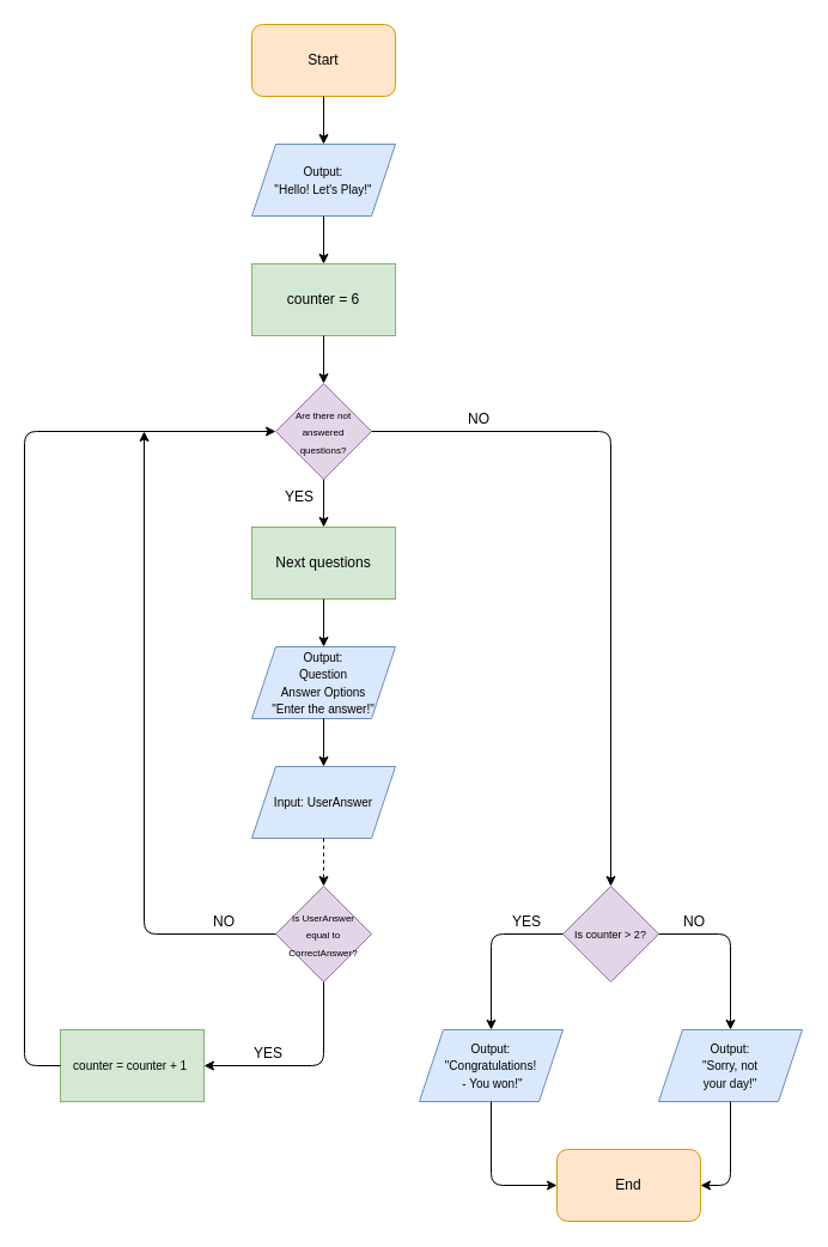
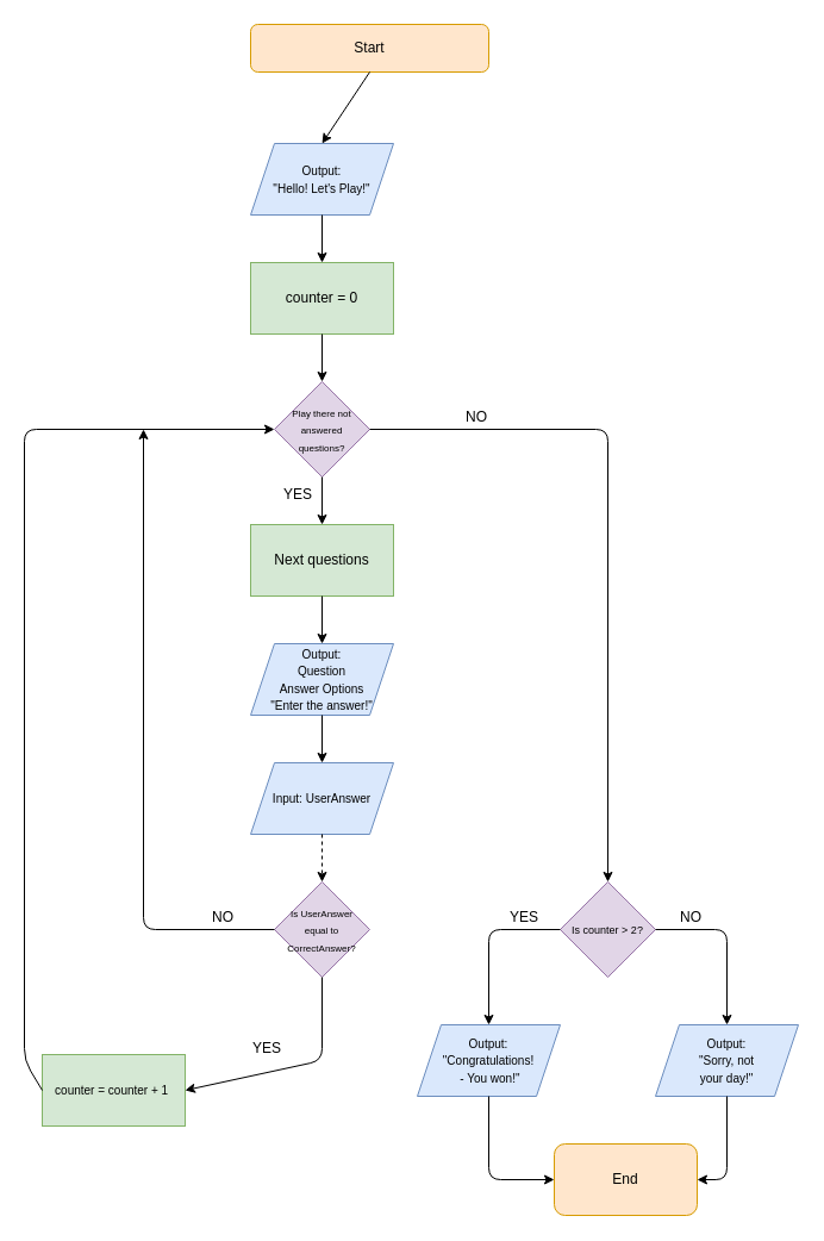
- <mxCell id="2" value="Start" style="rounded=1;whiteSpace=wrap;html=1;fillColor=#ffe6cc;strokeColor=#d79b00;" parent="1" vertex="1"><mxGeometry x="210" y="20" width="120" height="60" as="geometry" /></mxCell>
+ <mxCell id="2" value="Start" style="rounded=1;whiteSpace=wrap;html=1;fillColor=#ffe6cc;strokeColor=#d79b00;" parent="1" vertex="1"><mxGeometry x="210" y="20" width="200" height="40" as="geometry" /></mxCell>
- <mxCell id="34" value="counter = 6" style="rounded=0;whiteSpace=wrap;html=1;fillColor=#d5e8d4;strokeColor=#82b366;" vertex="1" parent="1"><mxGeometry x="210" y="220" width="120" height="60" as="geometry" /></mxCell>
+ <mxCell id="34" value="counter = 0" style="rounded=0;whiteSpace=wrap;html=1;fillColor=#d5e8d4;strokeColor=#82b366;" vertex="1" parent="1"><mxGeometry x="210" y="220" width="120" height="60" as="geometry" /></mxCell>
- <mxCell id="9" value="&lt;font style=&quot;font-size: 8px&quot;&gt;Are there not answered &lt;br&gt;questions?&lt;/font&gt;" style="rhombus;whiteSpace=wrap;html=1;fillColor=#e1d5e7;strokeColor=#9673a6;" parent="1" vertex="1"><mxGeometry x="230" y="320" width="80" height="80" as="geometry" /></mxCell>
+ <mxCell id="9" value="&lt;font style=&quot;font-size: 8px&quot;&gt;Play there not answered &lt;br&gt;questions?&lt;/font&gt;" style="rhombus;whiteSpace=wrap;html=1;fillColor=#e1d5e7;strokeColor=#9673a6;" parent="1" vertex="1"><mxGeometry x="230" y="320" width="80" height="80" as="geometry" /></mxCell>
- <mxCell id="8" value="&lt;font style=&quot;font-size: 10px&quot;&gt;counter = counter + 1&amp;nbsp;&lt;/font&gt;" style="rounded=0;whiteSpace=wrap;html=1;fillColor=#d5e8d4;strokeColor=#82b366;" parent="1" vertex="1"><mxGeometry x="50" y="860" width="120" height="60" as="geometry" /></mxCell>
+ <mxCell id="8" value="&lt;font style=&quot;font-size: 10px&quot;&gt;counter = counter + 1&amp;nbsp;&lt;/font&gt;" style="rounded=0;whiteSpace=wrap;html=1;fillColor=#d5e8d4;strokeColor=#82b366;" parent="1" vertex="1"><mxGeometry x="35" y="885" width="120" height="60" as="geometry" /></mxCell>
